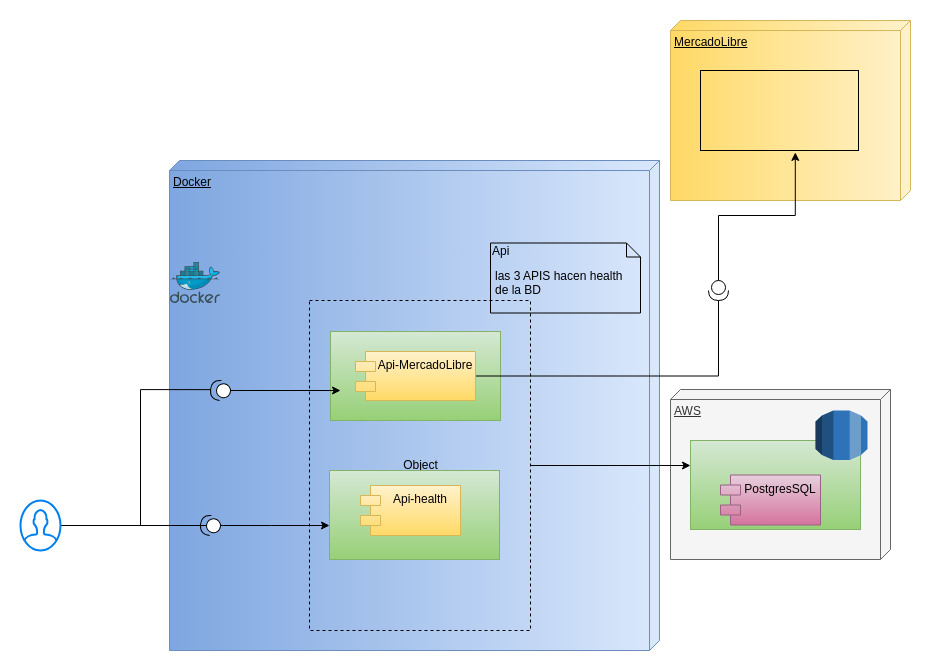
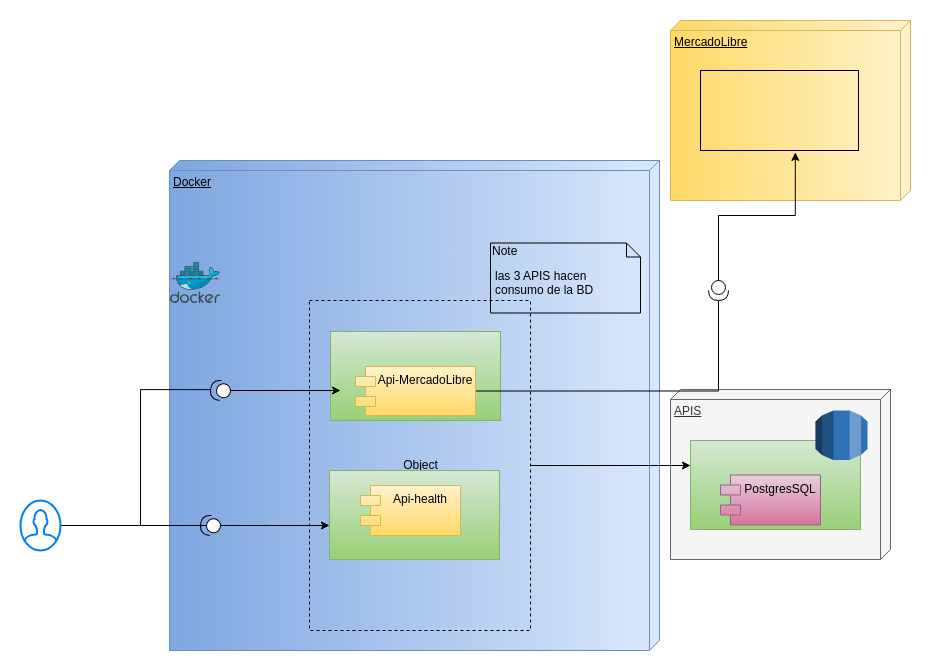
- <mxCell id="28" value="&lt;h1&gt;&lt;br&gt;&lt;/h1&gt;&lt;div&gt;las 3 APIS hacen health de la BD&lt;/div&gt;" style="text;html=1;strokeColor=none;fillColor=none;spacing=5;spacingTop=-20;whiteSpace=wrap;overflow=hidden;rounded=0;" parent="1" vertex="1"><mxGeometry x="490" y="217.5" width="141" height="95" as="geometry" /></mxCell>
+ <mxCell id="28" value="&lt;h1&gt;&lt;br&gt;&lt;/h1&gt;&lt;div&gt;las 3 APIS hacen consumo de la BD&lt;/div&gt;" style="text;html=1;strokeColor=none;fillColor=none;spacing=5;spacingTop=-20;whiteSpace=wrap;overflow=hidden;rounded=0;" parent="1" vertex="1"><mxGeometry x="490" y="217.5" width="141" height="95" as="geometry" /></mxCell>
- <mxCell id="4" value="Api" style="shape=note;whiteSpace=wrap;html=1;size=14;verticalAlign=top;align=left;spacingTop=-6;fillColor=none;" parent="1" vertex="1"><mxGeometry x="490" y="242.5" width="150" height="70" as="geometry" /></mxCell>
+ <mxCell id="4" value="Note" style="shape=note;whiteSpace=wrap;html=1;size=14;verticalAlign=top;align=left;spacingTop=-6;fillColor=none;" parent="1" vertex="1"><mxGeometry x="490" y="242.5" width="150" height="70" as="geometry" /></mxCell>
- <mxCell id="13" value="Api-MercadoLibre" style="shape=module;align=left;spacingLeft=20;align=center;verticalAlign=top;gradientColor=#ffd966;fillColor=#fff2cc;strokeColor=#d6b656;" parent="1" vertex="1"><mxGeometry x="355" y="351" width="120" height="49" as="geometry" /></mxCell>
+ <mxCell id="13" value="Api-MercadoLibre" style="shape=module;align=left;spacingLeft=20;align=center;verticalAlign=top;gradientColor=#ffd966;fillColor=#fff2cc;strokeColor=#d6b656;" parent="1" vertex="1"><mxGeometry x="355" y="366" width="120" height="49" as="geometry" /></mxCell>
- <mxCell id="2" value="AWS" style="verticalAlign=top;align=left;spacingTop=8;spacingLeft=2;spacingRight=12;shape=cube;size=10;direction=south;fontStyle=4;html=1;fillColor=#f5f5f5;strokeColor=#666666;fontColor=#333333;" vertex="1" parent="1"><mxGeometry x="670" y="389" width="220" height="170" as="geometry" /></mxCell>
+ <mxCell id="2" value="APIS" style="verticalAlign=top;align=left;spacingTop=8;spacingLeft=2;spacingRight=12;shape=cube;size=10;direction=south;fontStyle=4;html=1;fillColor=#f5f5f5;strokeColor=#666666;fontColor=#333333;" vertex="1" parent="1"><mxGeometry x="670" y="389" width="220" height="170" as="geometry" /></mxCell>
